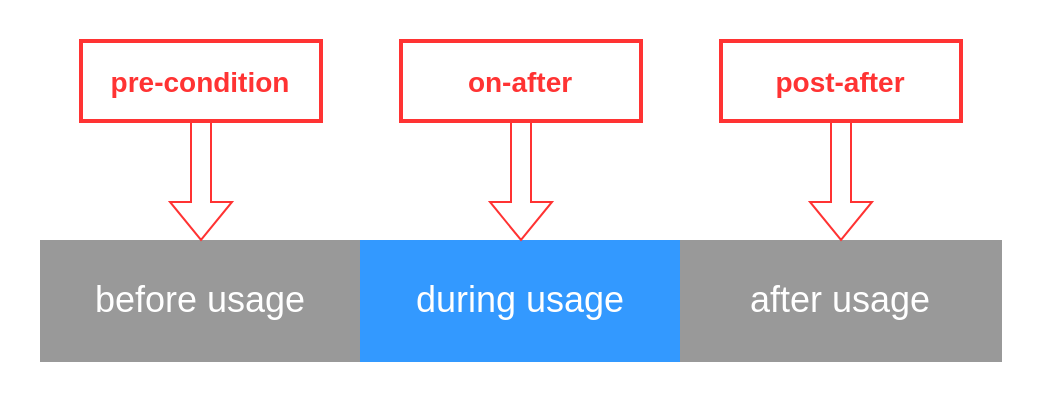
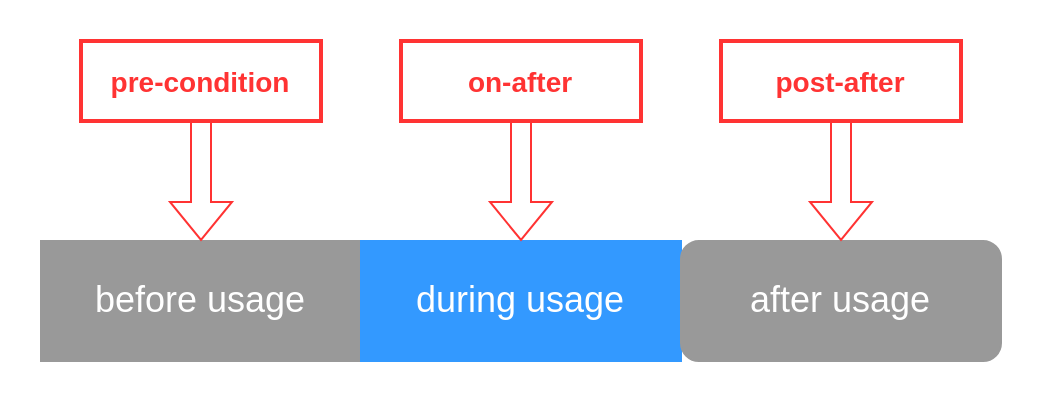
- <mxCell id="4" value="&lt;font style=&quot;font-size: 18px&quot; color=&quot;#ffffff&quot;&gt;after usage&lt;/font&gt;" style="rounded=0;whiteSpace=wrap;html=1;strokeColor=#999999;fillColor=#999999;" vertex="1" parent="1"><mxGeometry x="340" y="120" width="160" height="60" as="geometry" /></mxCell>
+ <mxCell id="4" value="&lt;font style=&quot;font-size: 18px&quot; color=&quot;#ffffff&quot;&gt;after usage&lt;/font&gt;" style="whiteSpace=wrap;html=1;strokeColor=#999999;fillColor=#999999;rounded=1;" vertex="1" parent="1"><mxGeometry x="340" y="120" width="160" height="60" as="geometry" /></mxCell>
